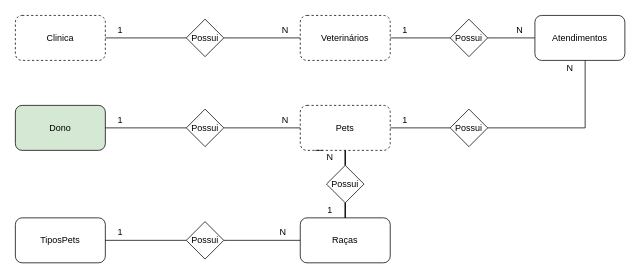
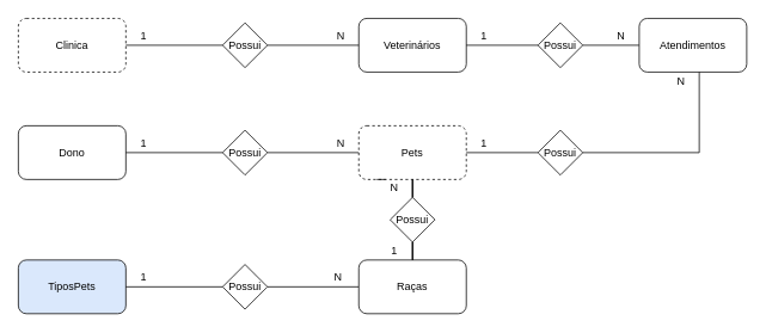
- <mxCell id="22" value="Veterinários" style="rounded=1;whiteSpace=wrap;html=1;dashed=1;" vertex="1" parent="18"><mxGeometry x="380" width="120" height="60" as="geometry" /></mxCell>
+ <mxCell id="22" value="Veterinários" style="rounded=1;whiteSpace=wrap;html=1;" vertex="1" parent="18"><mxGeometry x="380" width="120" height="60" as="geometry" /></mxCell>
- <mxCell id="11" value="Dono" style="rounded=1;whiteSpace=wrap;html=1;fillColor=#d5e8d4;" vertex="1" parent="10"><mxGeometry width="120" height="60" as="geometry" /></mxCell>
+ <mxCell id="11" value="Dono" style="rounded=1;whiteSpace=wrap;html=1;" vertex="1" parent="10"><mxGeometry width="120" height="60" as="geometry" /></mxCell>
- <mxCell id="3" value="TiposPets" style="rounded=1;whiteSpace=wrap;html=1;" vertex="1" parent="2"><mxGeometry width="120" height="60" as="geometry" /></mxCell>
+ <mxCell id="3" value="TiposPets" style="rounded=1;whiteSpace=wrap;html=1;fillColor=#dae8fc;" vertex="1" parent="2"><mxGeometry width="120" height="60" as="geometry" /></mxCell>
